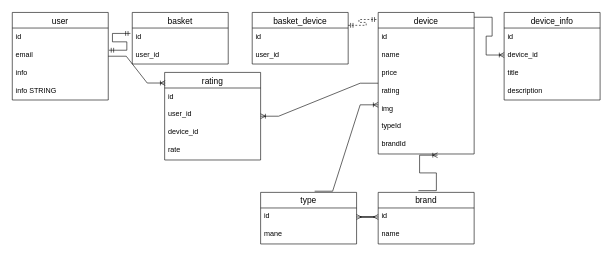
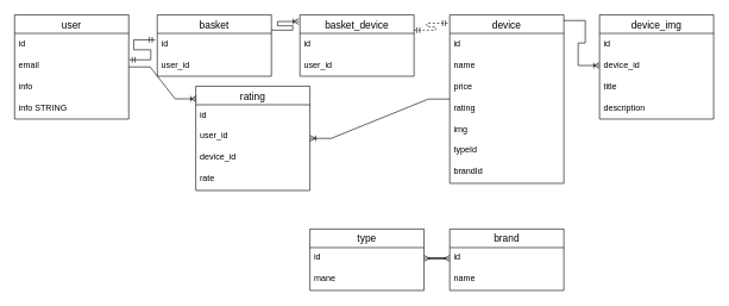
- <mxCell id="28" value="device_info" style="swimlane;fontStyle=0;childLayout=stackLayout;horizontal=1;startSize=26;horizontalStack=0;resizeParent=1;resizeParentMax=0;resizeLast=0;collapsible=1;marginBottom=0;align=center;fontSize=14;" vertex="1" parent="1"><mxGeometry x="840" y="20" width="160" height="146" as="geometry" /></mxCell>
+ <mxCell id="28" value="device_img" style="swimlane;fontStyle=0;childLayout=stackLayout;horizontal=1;startSize=26;horizontalStack=0;resizeParent=1;resizeParentMax=0;resizeLast=0;collapsible=1;marginBottom=0;align=center;fontSize=14;" vertex="1" parent="1"><mxGeometry x="840" y="20" width="160" height="146" as="geometry" /></mxCell>
+ <mxCell id="37" value="" style="edgeStyle=entityRelationEdgeStyle;fontSize=12;html=1;endArrow=ERoneToMany;rounded=0;strokeColor=default;exitX=1;exitY=0.25;exitDx=0;exitDy=0;entryX=-0.009;entryY=0.109;entryDx=0;entryDy=0;entryPerimeter=0;" edge="1" parent="1" source="7" target="34"><mxGeometry width="100" height="100" relative="1" as="geometry"><mxPoint x="400" y="166" as="sourcePoint" /><mxPoint x="500" y="66" as="targetPoint" /></mxGeometry></mxCell>
- <mxCell id="25" value="" style="edgeStyle=entityRelationEdgeStyle;fontSize=12;html=1;endArrow=ERoneToMany;rounded=0;entryX=0;entryY=0.267;entryDx=0;entryDy=0;entryPerimeter=0;exitX=0.563;exitY=-0.023;exitDx=0;exitDy=0;exitPerimeter=0;" edge="1" parent="1" source="19" target="16"><mxGeometry width="100" height="100" relative="1" as="geometry"><mxPoint x="420" y="280" as="sourcePoint" /><mxPoint x="520" y="180" as="targetPoint" /></mxGeometry></mxCell>
- <mxCell id="27" value="" style="edgeStyle=entityRelationEdgeStyle;fontSize=12;html=1;endArrow=ERoneToMany;rounded=0;exitX=0.419;exitY=-0.034;exitDx=0;exitDy=0;exitPerimeter=0;entryX=0.619;entryY=1.067;entryDx=0;entryDy=0;entryPerimeter=0;strokeColor=default;" edge="1" parent="1" source="22" target="18"><mxGeometry width="100" height="100" relative="1" as="geometry"><mxPoint x="470" y="351" as="sourcePoint" /><mxPoint x="570" y="251" as="targetPoint" /></mxGeometry></mxCell>
